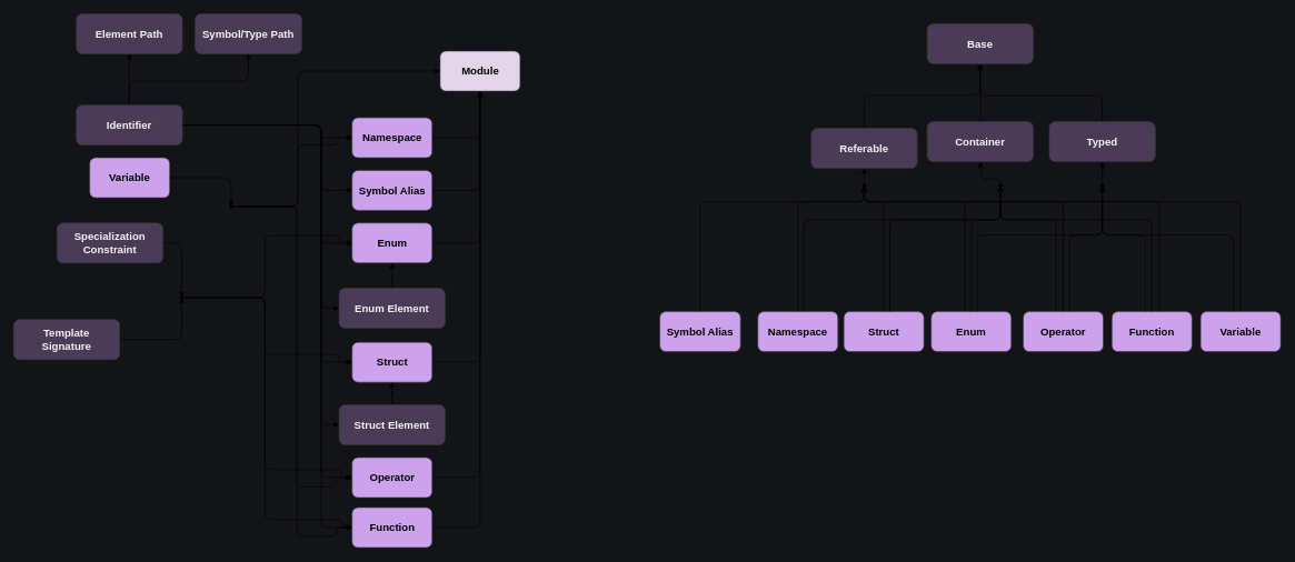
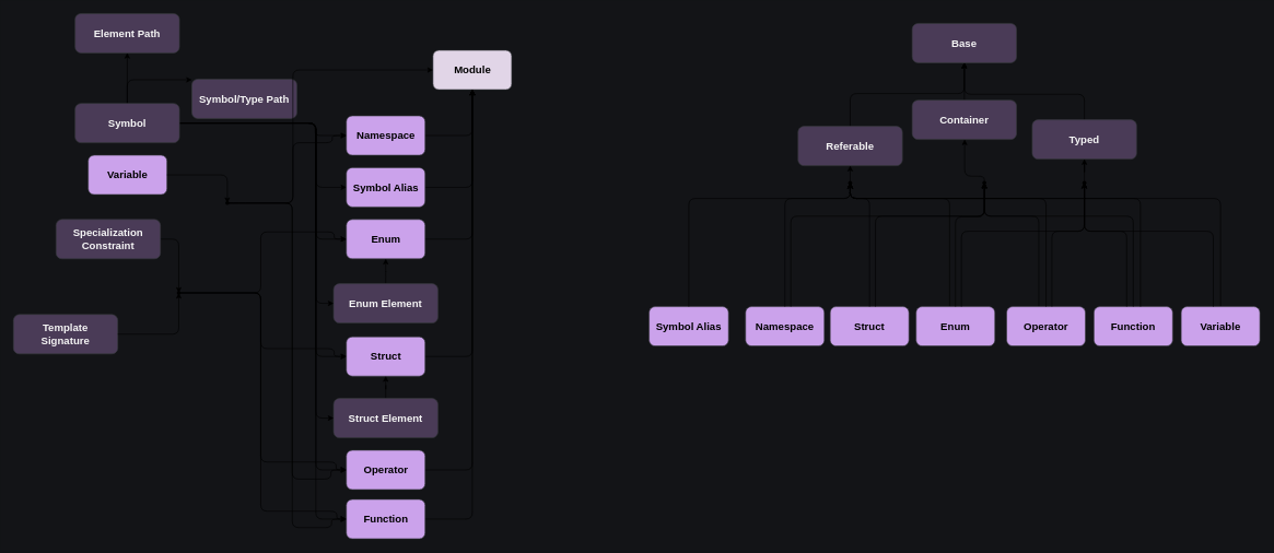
- <mxCell id="15" value="Symbol/Type Path" style="rounded=1;whiteSpace=wrap;html=1;fontSize=16;fillColor=#4A3B57;strokeColor=#36393d;fontColor=#F5F5F5;labelBorderColor=none;fontStyle=1;gradientColor=none;fillStyle=auto;" vertex="1" parent="1"><mxGeometry x="292" y="20" width="160" height="60" as="geometry" /></mxCell>
+ <mxCell id="15" value="Symbol/Type Path" style="rounded=1;whiteSpace=wrap;html=1;fontSize=16;fillColor=#4A3B57;strokeColor=#36393d;fontColor=#F5F5F5;labelBorderColor=none;fontStyle=1;gradientColor=none;fillStyle=auto;" vertex="1" parent="1"><mxGeometry x="292" y="120" width="160" height="60" as="geometry" /></mxCell>
- <mxCell id="31" value="Identifier" style="rounded=1;whiteSpace=wrap;html=1;fontSize=16;fillColor=#4A3B57;strokeColor=#36393d;fontColor=#F5F5F5;labelBorderColor=none;fontStyle=1;gradientColor=none;fillStyle=auto;" vertex="1" parent="1"><mxGeometry x="114" y="157" width="159" height="60" as="geometry" /></mxCell>
+ <mxCell id="31" value="Symbol" style="rounded=1;whiteSpace=wrap;html=1;fontSize=16;fillColor=#4A3B57;strokeColor=#36393d;fontColor=#F5F5F5;labelBorderColor=none;fontStyle=1;gradientColor=none;fillStyle=auto;" vertex="1" parent="1"><mxGeometry x="114" y="157" width="159" height="60" as="geometry" /></mxCell>
- <mxCell id="54" value="Container" style="rounded=1;whiteSpace=wrap;html=1;fontSize=16;fillColor=#4A3B57;strokeColor=#36393d;fontColor=#F5F5F5;labelBorderColor=none;fontStyle=1;gradientColor=none;fillStyle=auto;" vertex="1" parent="1"><mxGeometry x="1390" y="182" width="159" height="60" as="geometry" /></mxCell>
+ <mxCell id="54" value="Container" style="rounded=1;whiteSpace=wrap;html=1;fontSize=16;fillColor=#4A3B57;strokeColor=#36393d;fontColor=#F5F5F5;labelBorderColor=none;fontStyle=1;gradientColor=none;fillStyle=auto;" vertex="1" parent="1"><mxGeometry x="1390" y="152" width="159" height="60" as="geometry" /></mxCell>
